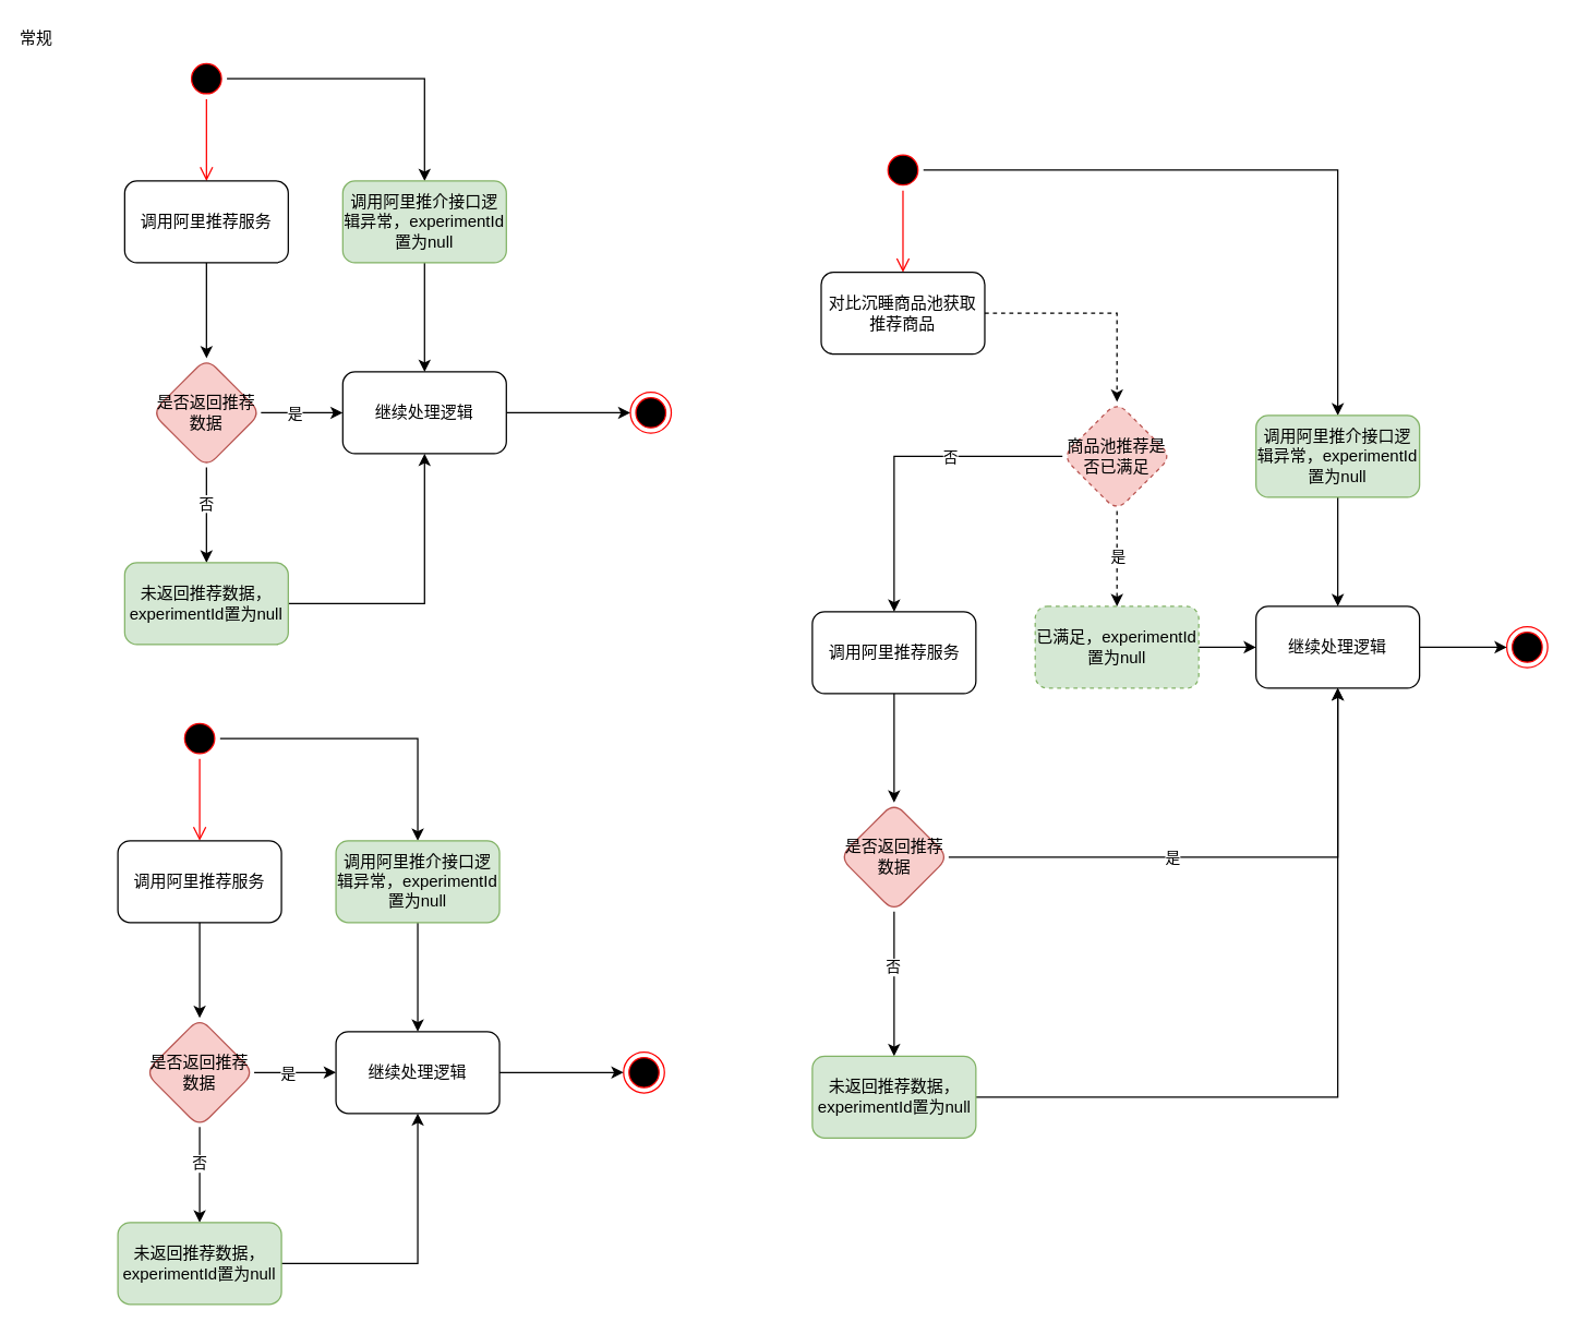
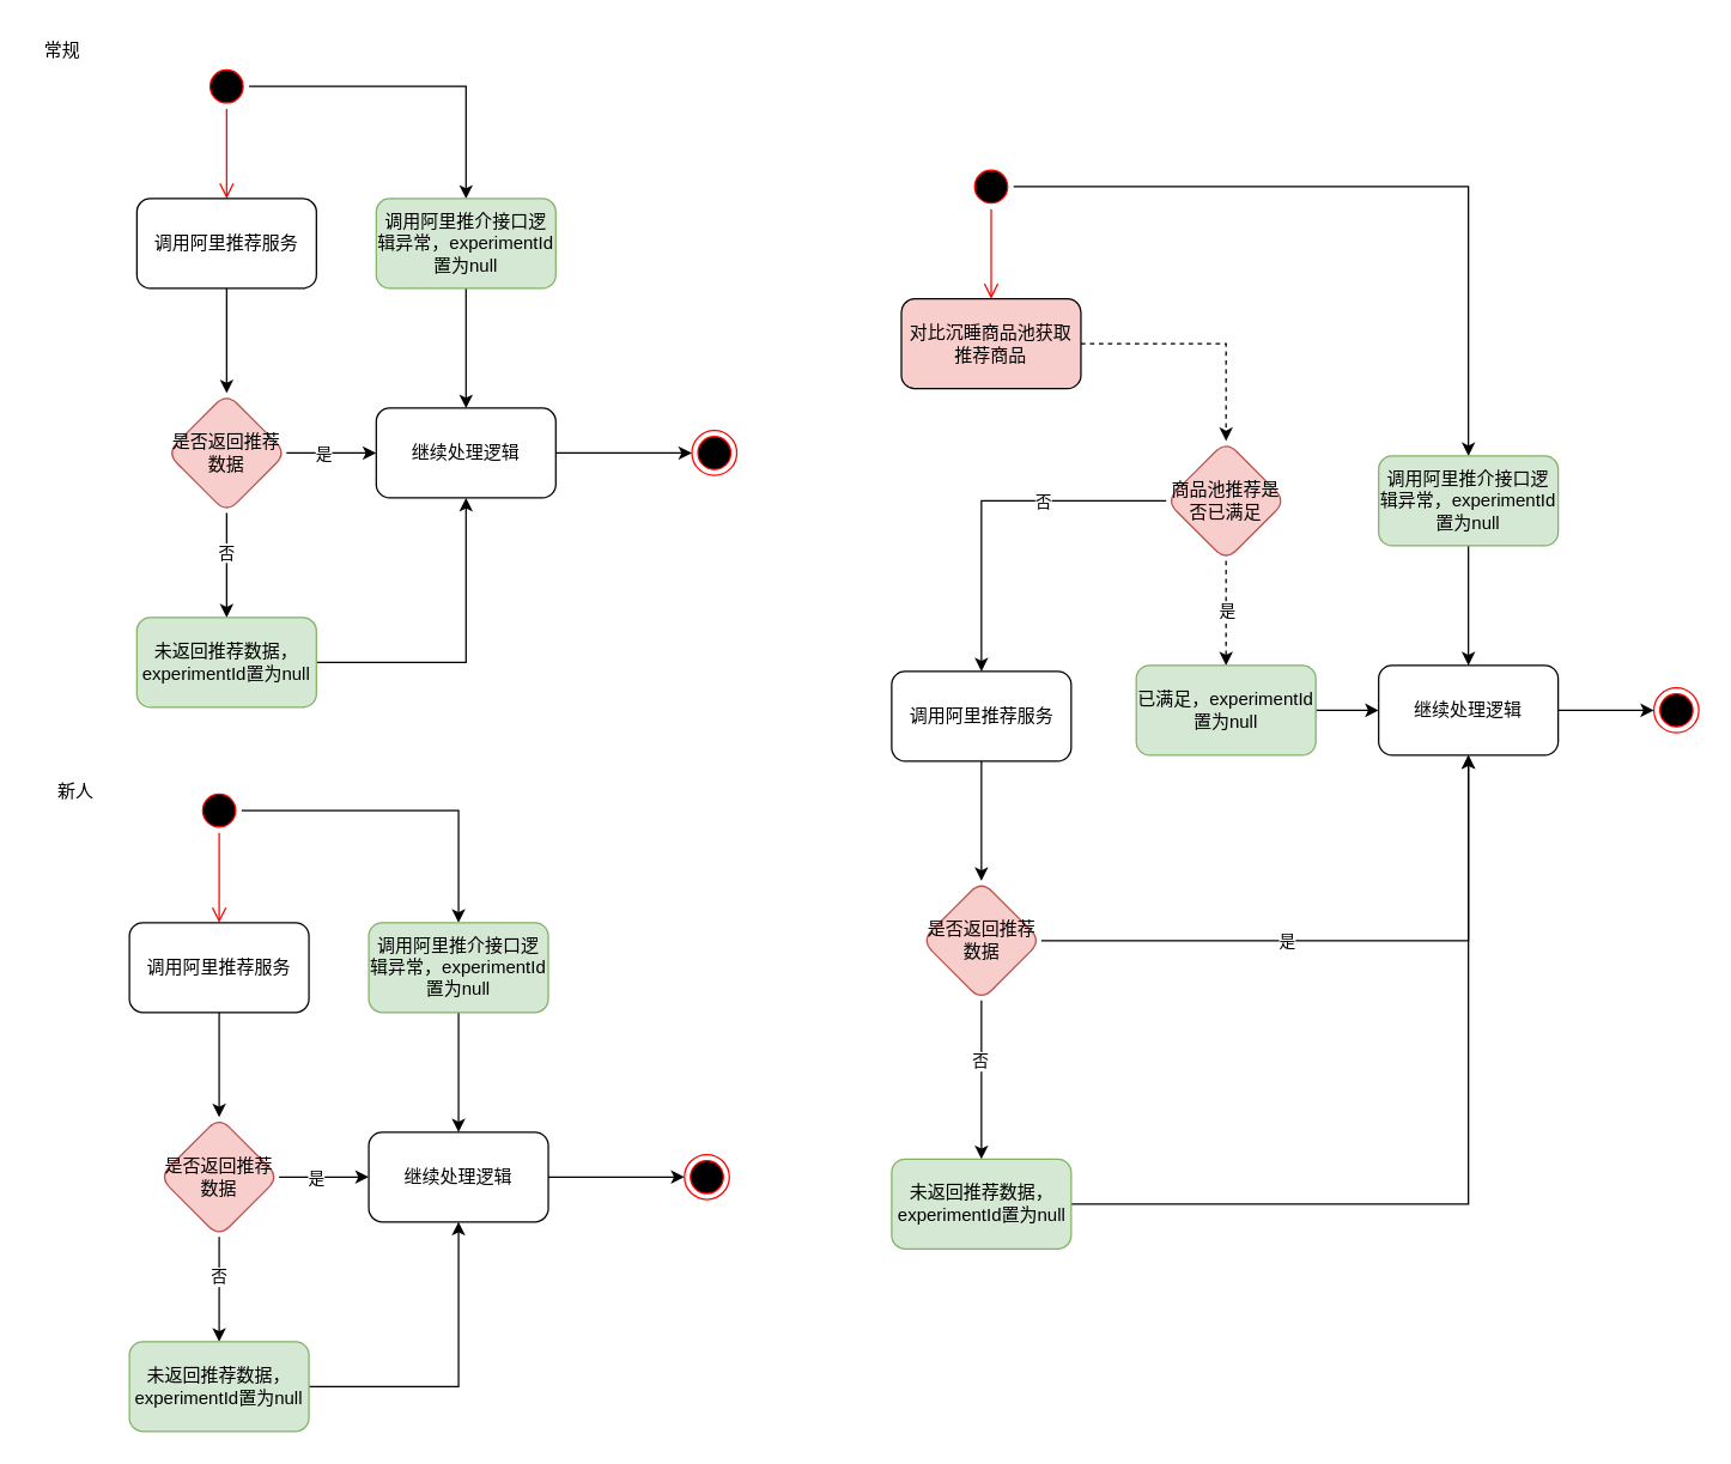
- <mxCell id="8" value="常规" style="text;html=1;align=center;verticalAlign=middle;resizable=0;points=[];autosize=1;strokeColor=none;fillColor=none;" vertex="1" parent="1"><mxGeometry x="5" y="15" width="42" height="26" as="geometry" /></mxCell>
+ <mxCell id="8" value="常规" style="text;html=1;align=center;verticalAlign=middle;resizable=0;points=[];autosize=1;strokeColor=none;fillColor=none;" vertex="1" parent="1"><mxGeometry x="20" y="20" width="42" height="26" as="geometry" /></mxCell>
- <mxCell id="56" value="对比沉睡商品池获取推荐商品" style="whiteSpace=wrap;html=1;rounded=1;" vertex="1" parent="1"><mxGeometry x="602" y="199" width="120" height="60" as="geometry" /></mxCell>
+ <mxCell id="56" value="对比沉睡商品池获取推荐商品" style="whiteSpace=wrap;html=1;rounded=1;fillColor=#f8cecc;" vertex="1" parent="1"><mxGeometry x="602" y="199" width="120" height="60" as="geometry" /></mxCell>
- <mxCell id="61" value="商品池推荐是否已满足" style="rhombus;whiteSpace=wrap;html=1;rounded=1;fillColor=#f8cecc;strokeColor=#b85450;dashed=1;" vertex="1" parent="1"><mxGeometry x="779" y="294" width="80" height="80" as="geometry" /></mxCell>
+ <mxCell id="61" value="商品池推荐是否已满足" style="rhombus;whiteSpace=wrap;html=1;rounded=1;fillColor=#f8cecc;strokeColor=#b85450;" vertex="1" parent="1"><mxGeometry x="779" y="294" width="80" height="80" as="geometry" /></mxCell>
- <mxCell id="63" value="已满足，experimentId置为null" style="whiteSpace=wrap;html=1;rounded=1;fillColor=#d5e8d4;strokeColor=#82b366;dashed=1;" vertex="1" parent="1"><mxGeometry x="759" y="444" width="120" height="60" as="geometry" /></mxCell>
+ <mxCell id="63" value="已满足，experimentId置为null" style="whiteSpace=wrap;html=1;rounded=1;fillColor=#d5e8d4;strokeColor=#82b366;" vertex="1" parent="1"><mxGeometry x="759" y="444" width="120" height="60" as="geometry" /></mxCell>
+ <mxCell id="37" value="新人" style="text;html=1;align=center;verticalAlign=middle;resizable=0;points=[];autosize=1;strokeColor=none;fillColor=none;" vertex="1" parent="1"><mxGeometry x="29" y="516" width="42" height="26" as="geometry" /></mxCell>
